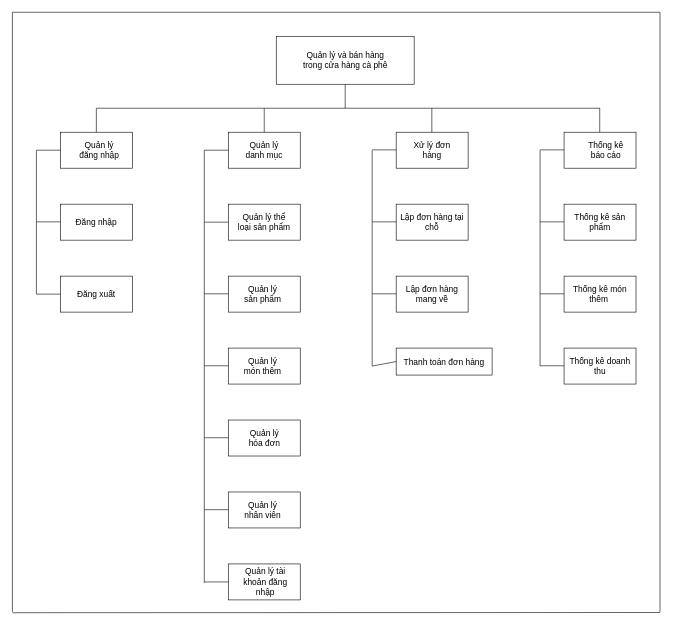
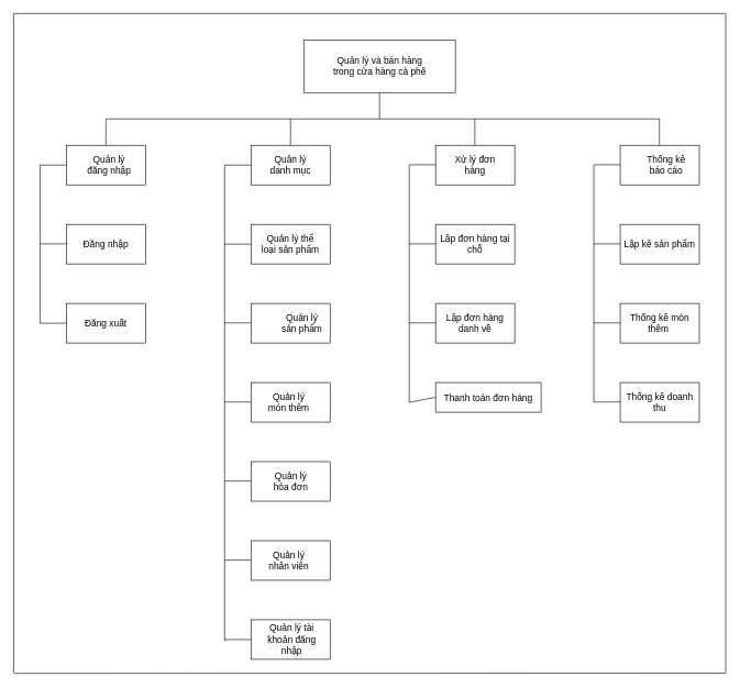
- <mxCell id="34" value="Thống kê sản phẩm" style="text;html=1;strokeColor=none;fillColor=none;align=center;verticalAlign=middle;whiteSpace=wrap;rounded=0;fontSize=14;" parent="1" vertex="1"><mxGeometry x="945" y="355" width="110" height="30" as="geometry" /></mxCell>
+ <mxCell id="34" value="Lập kê sản phẩm" style="text;html=1;strokeColor=none;fillColor=none;align=center;verticalAlign=middle;whiteSpace=wrap;rounded=0;fontSize=14;" parent="1" vertex="1"><mxGeometry x="945" y="355" width="110" height="30" as="geometry" /></mxCell>
- <mxCell id="27" value="Quản lý sản phẩm" style="text;html=1;strokeColor=none;fillColor=none;align=center;verticalAlign=middle;whiteSpace=wrap;rounded=0;fontSize=14;" parent="1" vertex="1"><mxGeometry x="400" y="475" width="75" height="30" as="geometry" /></mxCell>
+ <mxCell id="27" value="Quản lý sản phẩm" style="text;html=1;strokeColor=none;fillColor=none;align=center;verticalAlign=middle;whiteSpace=wrap;rounded=0;fontSize=14;" parent="1" vertex="1"><mxGeometry x="420" y="475" width="75" height="30" as="geometry" /></mxCell>
- <mxCell id="62" value="Lập đơn hàng mang về" style="rounded=0;whiteSpace=wrap;html=1;fontSize=14;" parent="1" vertex="1"><mxGeometry x="660" y="460" width="120" height="60" as="geometry" /></mxCell>
+ <mxCell id="62" value="Lập đơn hàng danh về" style="rounded=0;whiteSpace=wrap;html=1;fontSize=14;" parent="1" vertex="1"><mxGeometry x="660" y="460" width="120" height="60" as="geometry" /></mxCell>
